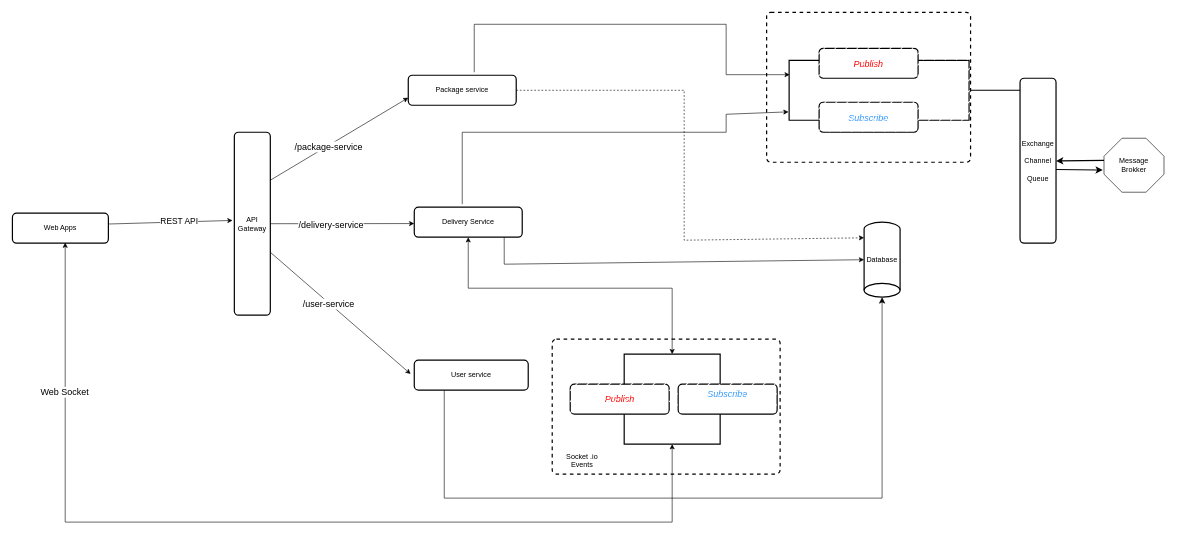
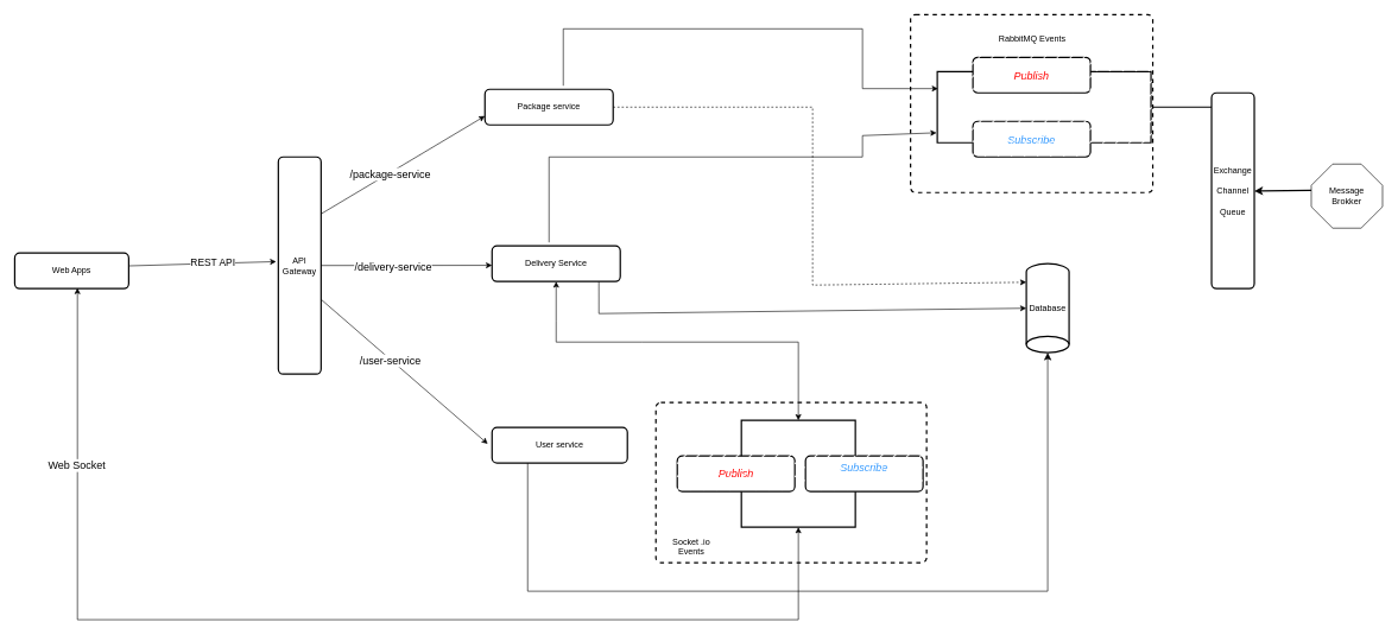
+ <mxCell id="25" value="RabbitMQ Events" style="text;html=1;align=center;verticalAlign=middle;resizable=0;points=[];autosize=1;strokeColor=none;fillColor=none;" vertex="1" parent="1"><mxGeometry x="1387.5" width="120" height="30" as="geometry" y="40" /></mxCell>
- <mxCell id="24" value="" style="endArrow=classic;html=1;rounded=0;strokeWidth=2;exitX=1;exitY=0.553;exitDx=0;exitDy=0;exitPerimeter=0;entryX=-0.02;entryY=0.589;entryDx=0;entryDy=0;entryPerimeter=0;" edge="1" parent="1" source="7" target="8"><mxGeometry width="50" height="50" relative="1" as="geometry"><mxPoint x="1400" y="480" as="sourcePoint" /><mxPoint x="1830" y="282" as="targetPoint" /><Array as="points" /></mxGeometry></mxCell>
